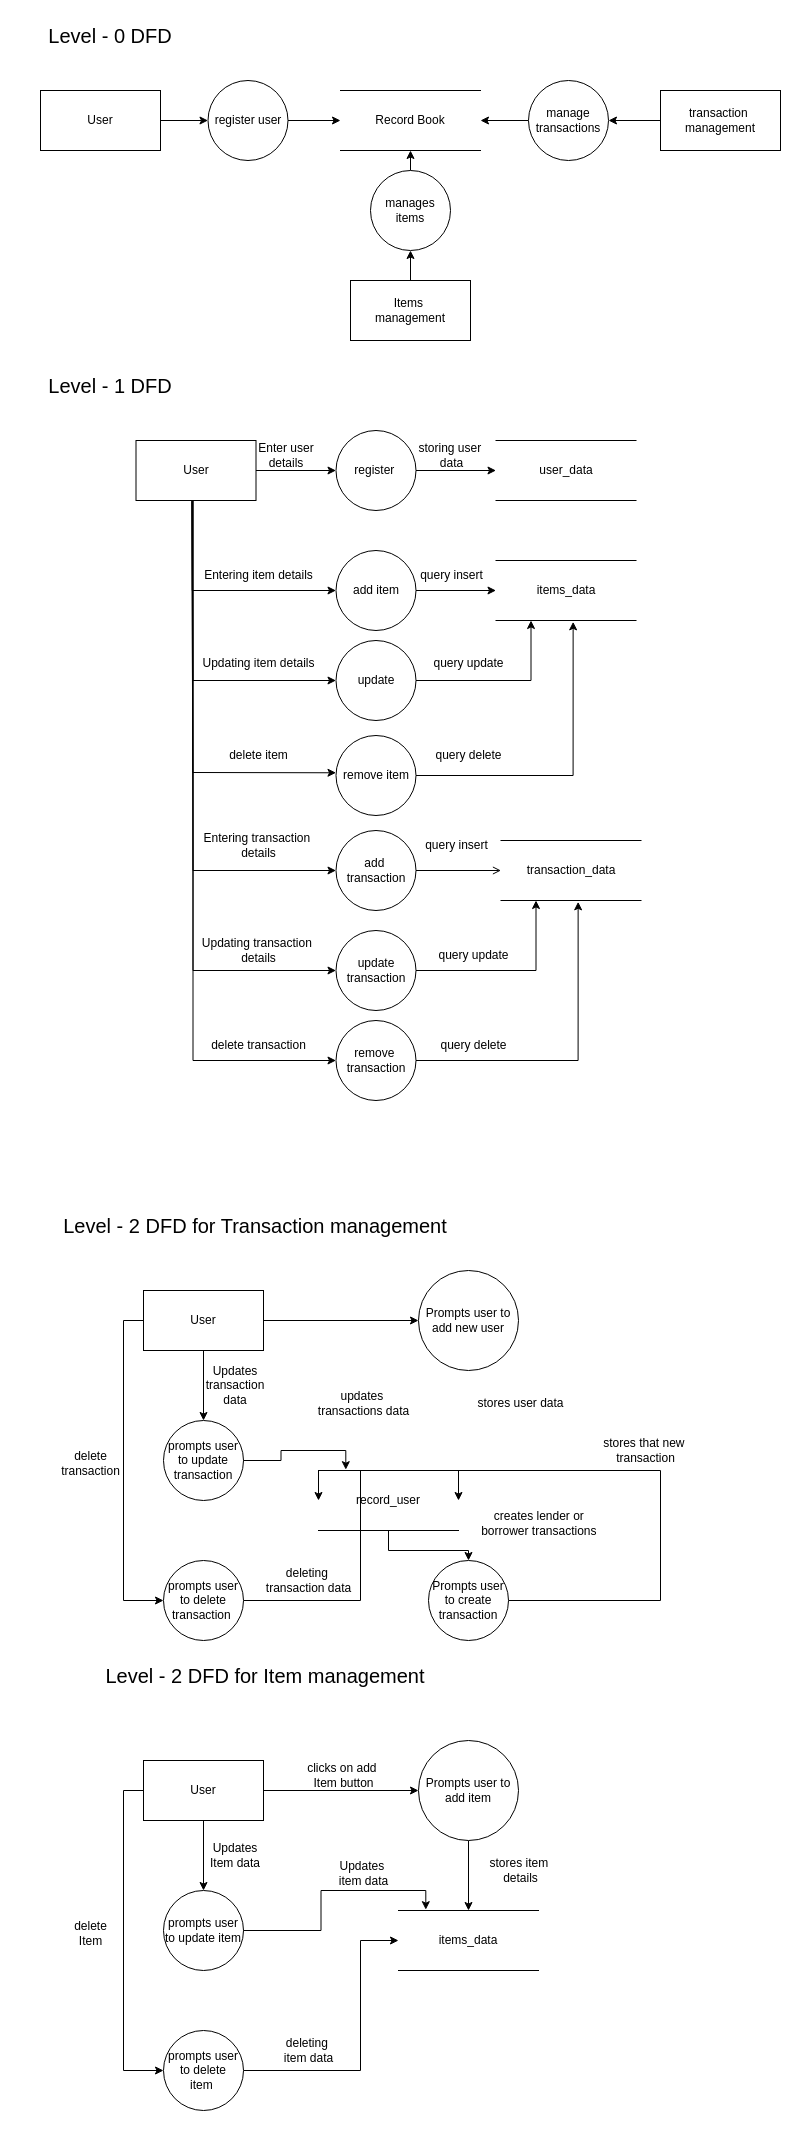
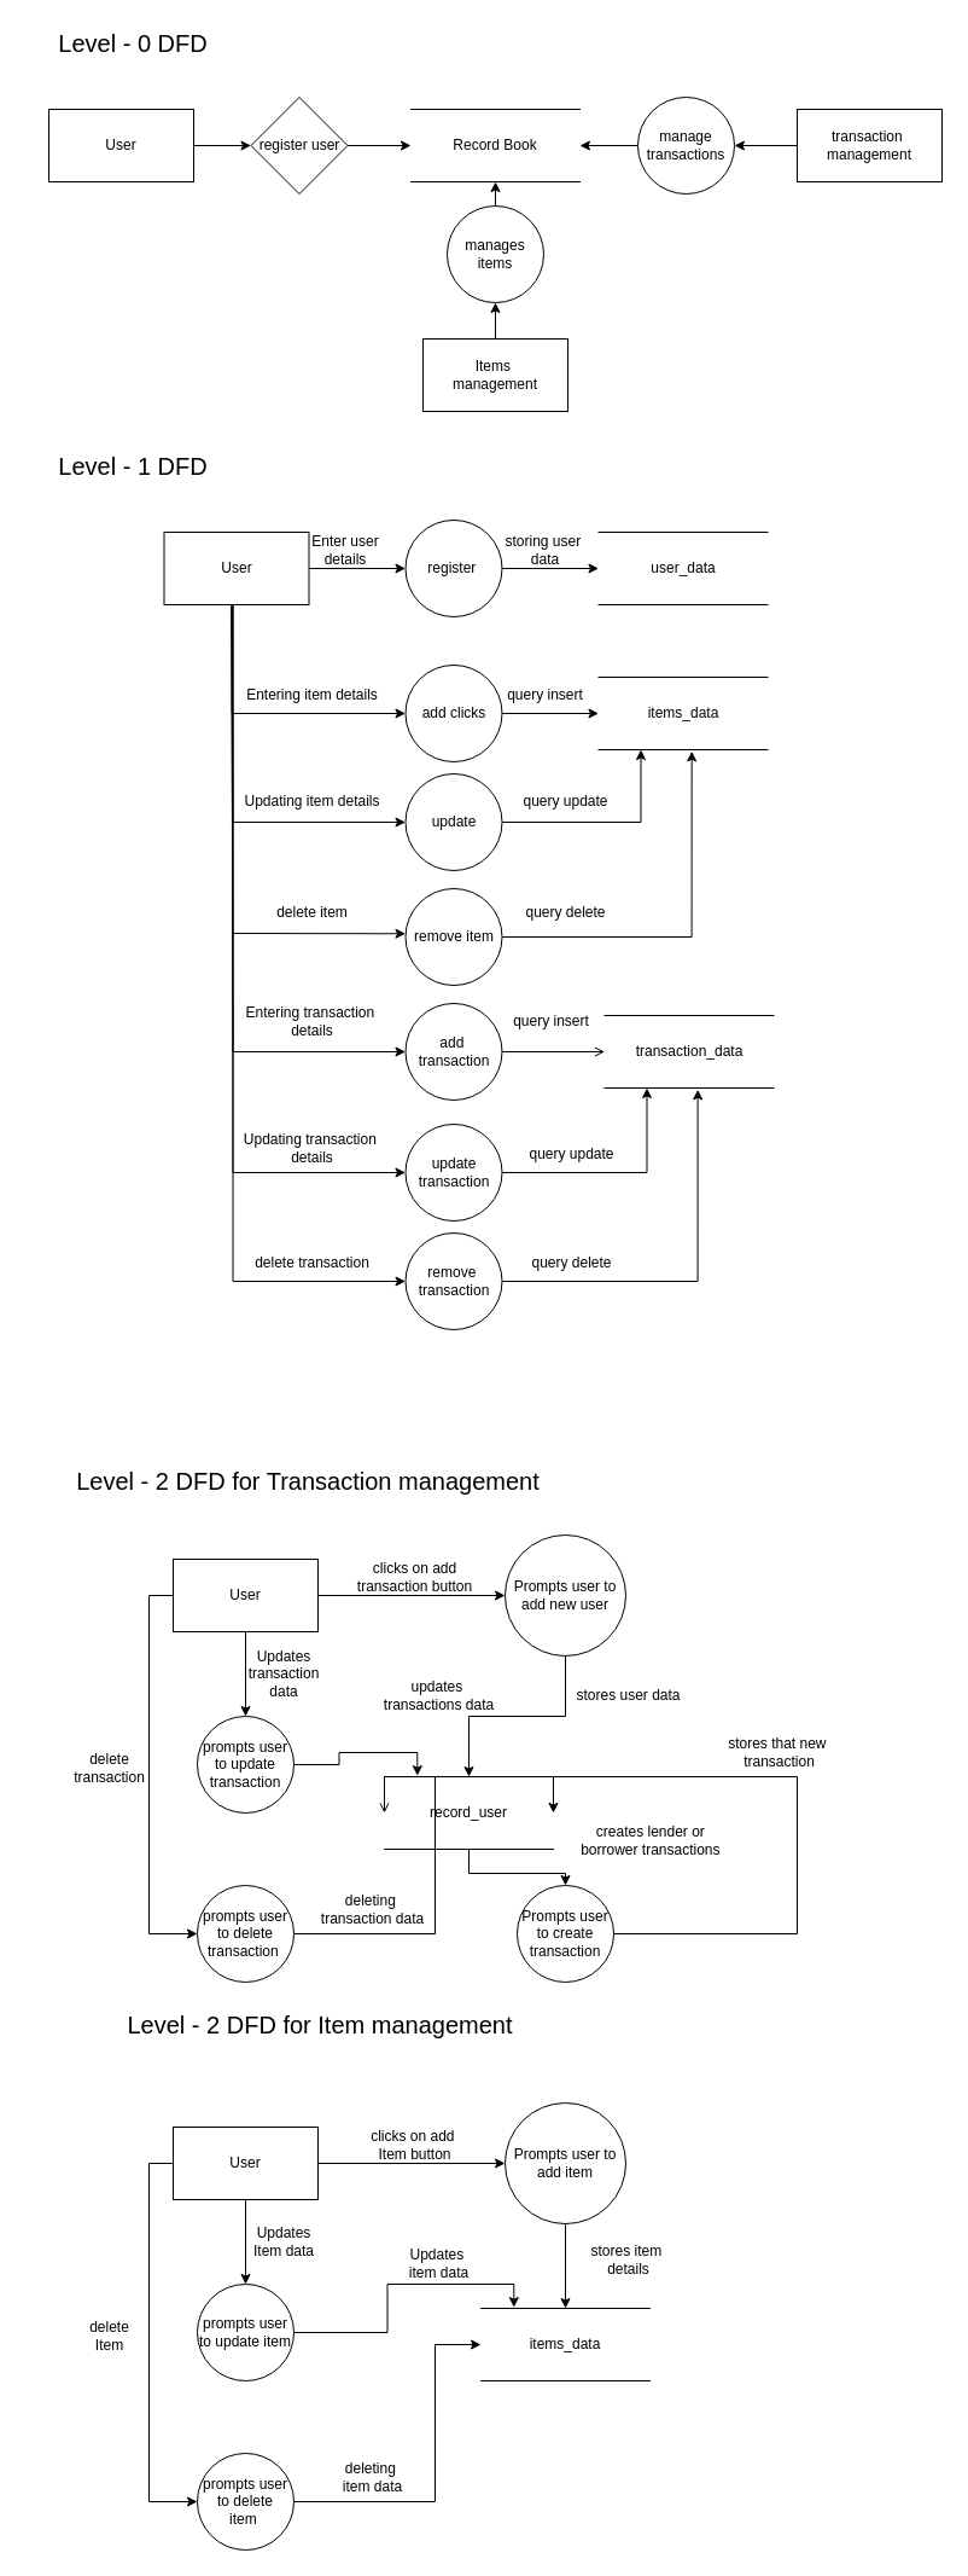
- <mxCell id="92" value="register user" style="ellipse;whiteSpace=wrap;html=1;aspect=fixed;" vertex="1" parent="1"><mxGeometry x="207.5" y="80" width="80" height="80" as="geometry" /></mxCell>
+ <mxCell id="92" value="register user" style="rhombus;whiteSpace=wrap;html=1;aspect=fixed;" vertex="1" parent="1"><mxGeometry x="207.5" y="80" width="80" height="80" as="geometry" /></mxCell>
- <mxCell id="18" value="add item" style="ellipse;whiteSpace=wrap;html=1;aspect=fixed;" parent="1" vertex="1"><mxGeometry x="335.5" y="550" width="80" height="80" as="geometry" /></mxCell>
+ <mxCell id="18" value="add clicks" style="ellipse;whiteSpace=wrap;html=1;aspect=fixed;" parent="1" vertex="1"><mxGeometry x="335.5" y="550" width="80" height="80" as="geometry" /></mxCell>
+ <mxCell id="57" value="clicks on add transaction button" style="text;html=1;align=center;verticalAlign=middle;whiteSpace=wrap;rounded=0;" parent="1" vertex="1"><mxGeometry x="290" y="1290" width="107" height="30" as="geometry" /></mxCell>
+ <mxCell id="54" style="edgeStyle=orthogonalEdgeStyle;rounded=0;orthogonalLoop=1;jettySize=auto;html=1;exitX=0.5;exitY=1;exitDx=0;exitDy=0;entryX=0.5;entryY=0;entryDx=0;entryDy=0;" parent="1" source="55" target="59" edge="1"><mxGeometry relative="1" as="geometry" /></mxCell>
- <mxCell id="69" style="edgeStyle=orthogonalEdgeStyle;rounded=0;orthogonalLoop=1;jettySize=auto;html=1;exitX=1;exitY=0.5;exitDx=0;exitDy=0;entryX=0;entryY=0.5;entryDx=0;entryDy=0;" parent="1" source="70" target="59" edge="1"><mxGeometry relative="1" as="geometry"><Array as="points"><mxPoint x="360" y="1600" /><mxPoint x="360" y="1470" /></Array></mxGeometry></mxCell>
+ <mxCell id="69" style="edgeStyle=orthogonalEdgeStyle;rounded=0;orthogonalLoop=1;jettySize=auto;html=1;exitX=1;exitY=0.5;exitDx=0;exitDy=0;entryX=0;entryY=0.5;entryDx=0;entryDy=0;endArrow=open;" parent="1" source="70" target="59" edge="1"><mxGeometry relative="1" as="geometry"><Array as="points"><mxPoint x="360" y="1600" /><mxPoint x="360" y="1470" /></Array></mxGeometry></mxCell>
